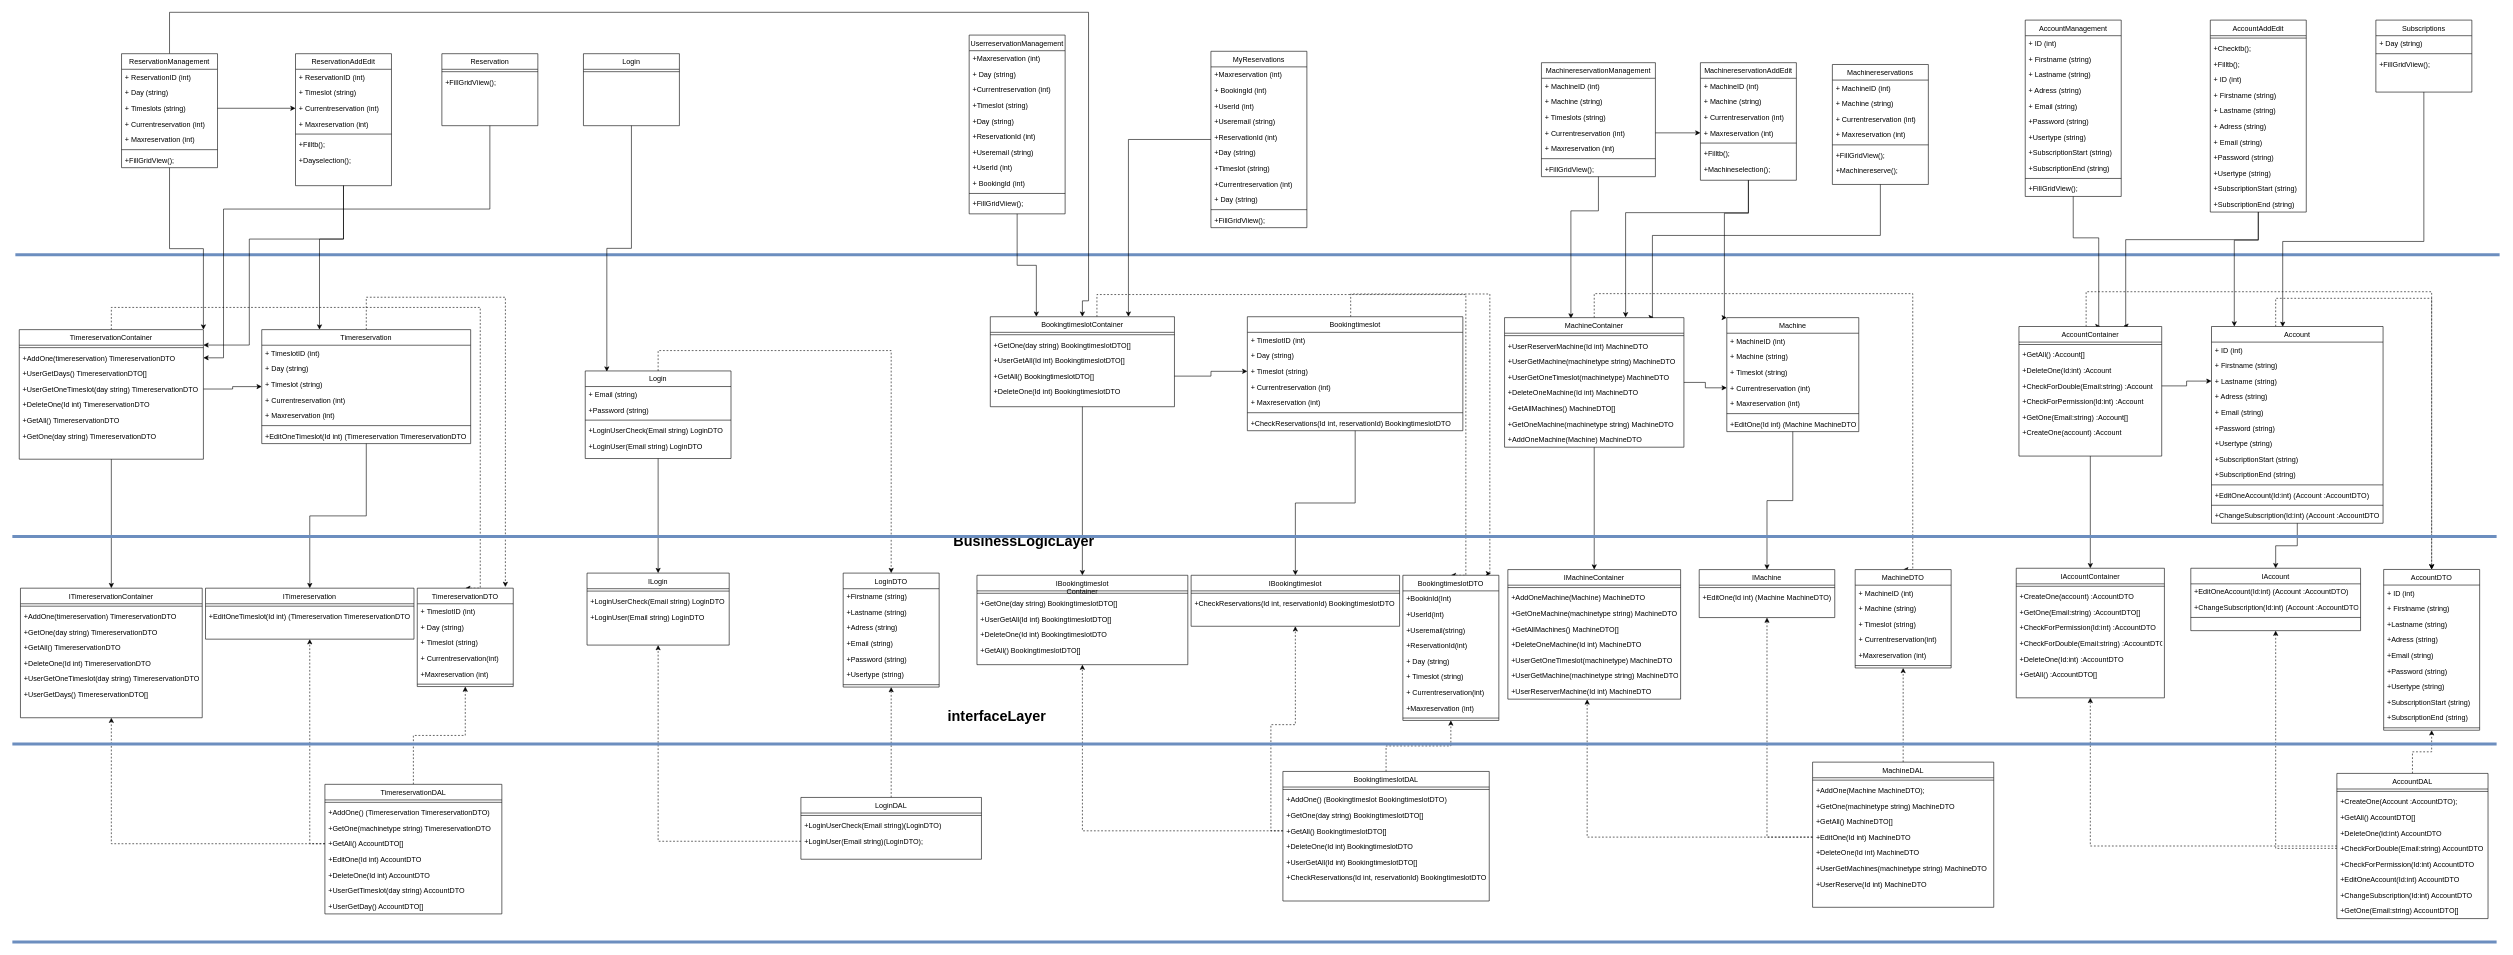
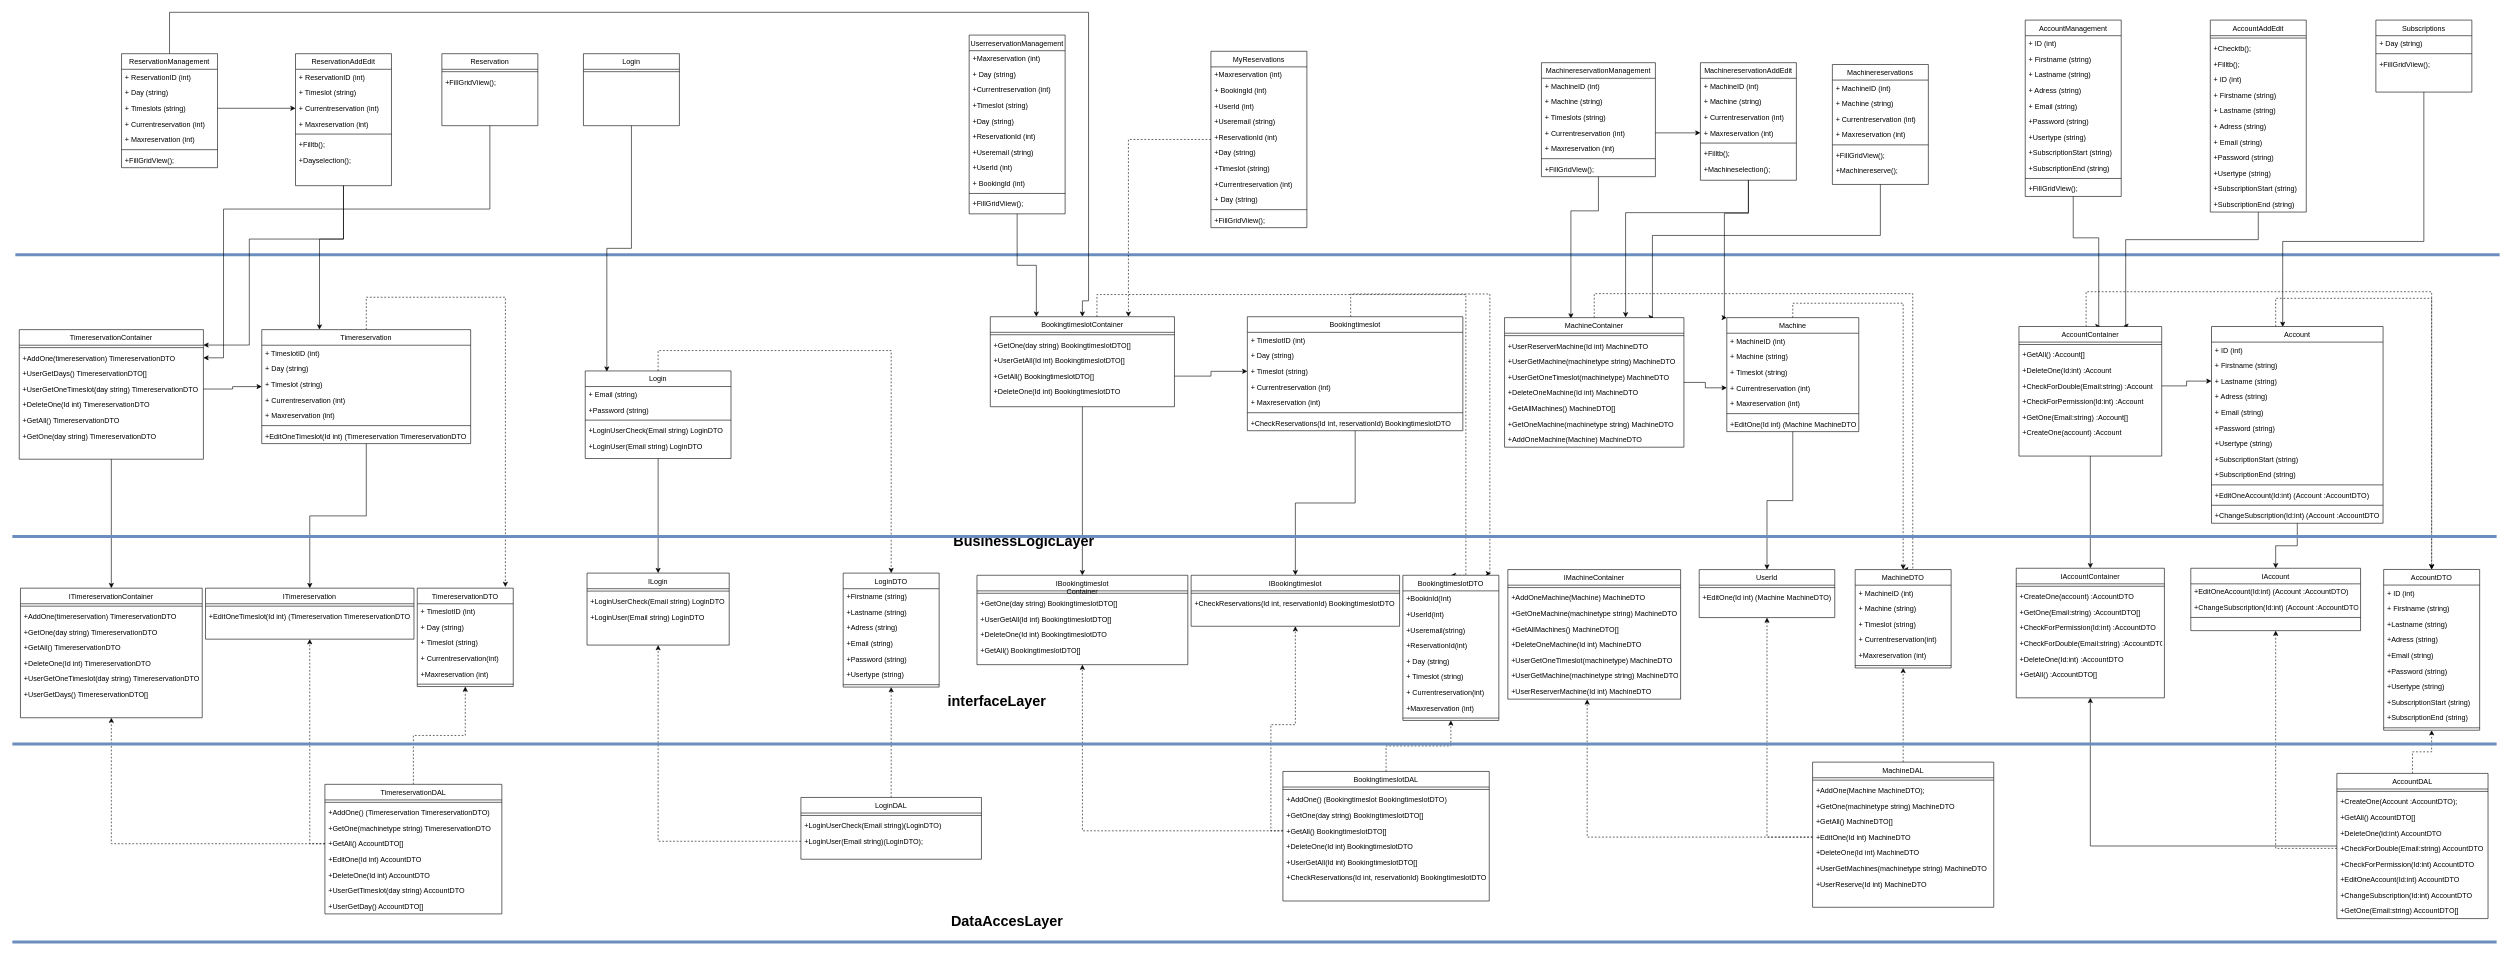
- <mxCell id="85" style="edgeStyle=orthogonalEdgeStyle;rounded=0;orthogonalLoop=1;jettySize=auto;html=1;entryX=0.75;entryY=0;entryDx=0;entryDy=0;fontSize=35;" edge="1" parent="1" source="86" target="327"><mxGeometry relative="1" as="geometry"><mxPoint x="1882" y="501" as="targetPoint" /></mxGeometry></mxCell>
+ <mxCell id="85" style="edgeStyle=orthogonalEdgeStyle;rounded=0;orthogonalLoop=1;jettySize=auto;html=1;entryX=0.75;entryY=0;entryDx=0;entryDy=0;fontSize=35;dashed=1;" edge="1" parent="1" source="86" target="327"><mxGeometry relative="1" as="geometry"><mxPoint x="1882" y="501" as="targetPoint" /></mxGeometry></mxCell>
- <mxCell id="32" style="edgeStyle=orthogonalEdgeStyle;rounded=0;orthogonalLoop=1;jettySize=auto;html=1;entryX=1;entryY=0;entryDx=0;entryDy=0;" edge="1" parent="1" source="34" target="250"><mxGeometry relative="1" as="geometry"><mxPoint x="327" y="519" as="targetPoint" /></mxGeometry></mxCell>
- <mxCell id="249" style="edgeStyle=orthogonalEdgeStyle;rounded=0;orthogonalLoop=1;jettySize=auto;html=1;entryX=0.5;entryY=0;entryDx=0;entryDy=0;dashed=1;" edge="1" parent="1" source="250" target="258"><mxGeometry relative="1" as="geometry"><Array as="points"><mxPoint x="185" y="512" /><mxPoint x="800" y="512" /><mxPoint x="800" y="980" /></Array></mxGeometry></mxCell>
- <mxCell id="70" style="edgeStyle=orthogonalEdgeStyle;rounded=0;orthogonalLoop=1;jettySize=auto;html=1;fontSize=24;strokeWidth=1;" edge="1" parent="1" source="72" target="121"><mxGeometry relative="1" as="geometry"><Array as="points"><mxPoint x="3764" y="400" /><mxPoint x="3724" y="400" /></Array><mxPoint x="3724" y="526" as="targetPoint" /></mxGeometry></mxCell>
- <mxCell id="195" style="edgeStyle=orthogonalEdgeStyle;rounded=0;orthogonalLoop=1;jettySize=auto;html=1;entryX=0.5;entryY=0;entryDx=0;entryDy=0;" edge="1" parent="1" source="198" target="228"><mxGeometry relative="1" as="geometry" /></mxCell>
+ <mxCell id="186" style="edgeStyle=orthogonalEdgeStyle;rounded=0;orthogonalLoop=1;jettySize=auto;html=1;dashed=1;" edge="1" parent="1" source="187" target="207"><mxGeometry relative="1" as="geometry"><Array as="points"><mxPoint x="2988" y="505" /><mxPoint x="3172" y="505" /></Array></mxGeometry></mxCell>
- <mxCell id="225" value="IMachine" style="swimlane;fontStyle=0;align=center;verticalAlign=top;childLayout=stackLayout;horizontal=1;startSize=26;horizontalStack=0;resizeParent=1;resizeLast=0;collapsible=1;marginBottom=0;rounded=0;shadow=0;strokeWidth=1;" vertex="1" parent="1"><mxGeometry x="2832" y="949" width="226" height="80" as="geometry"><mxRectangle x="130" y="380" width="160" height="26" as="alternateBounds" /></mxGeometry></mxCell>
+ <mxCell id="225" value="UserId" style="swimlane;fontStyle=0;align=center;verticalAlign=top;childLayout=stackLayout;horizontal=1;startSize=26;horizontalStack=0;resizeParent=1;resizeLast=0;collapsible=1;marginBottom=0;rounded=0;shadow=0;strokeWidth=1;" vertex="1" parent="1"><mxGeometry x="2832" y="949" width="226" height="80" as="geometry"><mxRectangle x="130" y="380" width="160" height="26" as="alternateBounds" /></mxGeometry></mxCell>
- <mxCell id="180" value="&lt;b&gt;&lt;font style=&quot;font-size: 24px&quot;&gt;interfaceLayer&lt;/font&gt;&lt;/b&gt;" style="text;html=1;strokeColor=none;fillColor=none;align=center;verticalAlign=middle;whiteSpace=wrap;rounded=0;" vertex="1" parent="1"><mxGeometry x="1569" y="1179" width="185" height="30" as="geometry" /></mxCell>
+ <mxCell id="180" value="&lt;b&gt;&lt;font style=&quot;font-size: 24px&quot;&gt;interfaceLayer&lt;/font&gt;&lt;/b&gt;" style="text;html=1;strokeColor=none;fillColor=none;align=center;verticalAlign=middle;whiteSpace=wrap;rounded=0;" vertex="1" parent="1"><mxGeometry x="1569" y="1154" width="185" height="30" as="geometry" /></mxCell>
- <mxCell id="157" style="edgeStyle=orthogonalEdgeStyle;rounded=0;orthogonalLoop=1;jettySize=auto;html=1;entryX=0.5;entryY=1;entryDx=0;entryDy=0;dashed=1;fontSize=24;strokeWidth=1;" edge="1" parent="1" source="158" target="168"><mxGeometry relative="1" as="geometry" /></mxCell>
+ <mxCell id="157" style="edgeStyle=orthogonalEdgeStyle;rounded=0;orthogonalLoop=1;jettySize=auto;html=1;entryX=0.5;entryY=1;entryDx=0;entryDy=0;dashed=0;fontSize=24;strokeWidth=1;" edge="1" parent="1" source="158" target="168"><mxGeometry relative="1" as="geometry" /></mxCell>
+ <mxCell id="181" value="&lt;b&gt;&lt;font style=&quot;font-size: 24px&quot;&gt;DataAccesLayer&lt;/font&gt;&lt;/b&gt;" style="text;html=1;strokeColor=none;fillColor=none;align=center;verticalAlign=middle;whiteSpace=wrap;rounded=0;" vertex="1" parent="1"><mxGeometry x="1586" y="1521" width="185" height="30" as="geometry" /></mxCell>
